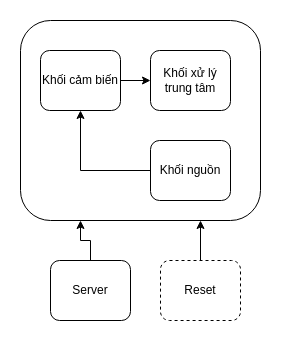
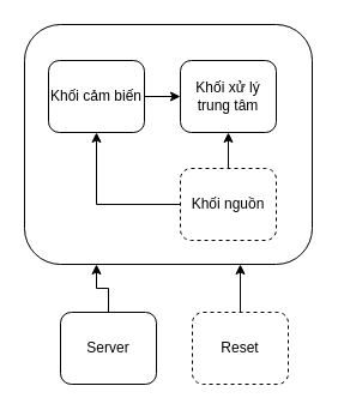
+ <mxCell id="5" style="edgeStyle=orthogonalEdgeStyle;rounded=0;orthogonalLoop=1;jettySize=auto;html=1;entryX=0.5;entryY=1;entryDx=0;entryDy=0;" edge="1" parent="1" source="6" target="3"><mxGeometry relative="1" as="geometry" /></mxCell>
- <mxCell id="6" value="Khối nguồn" style="rounded=1;whiteSpace=wrap;html=1;" vertex="1" parent="1"><mxGeometry x="150" y="140" width="80" height="60" as="geometry" /></mxCell>
+ <mxCell id="6" value="Khối nguồn" style="rounded=1;whiteSpace=wrap;html=1;dashed=1;" vertex="1" parent="1"><mxGeometry x="150" y="140" width="80" height="60" as="geometry" /></mxCell>
